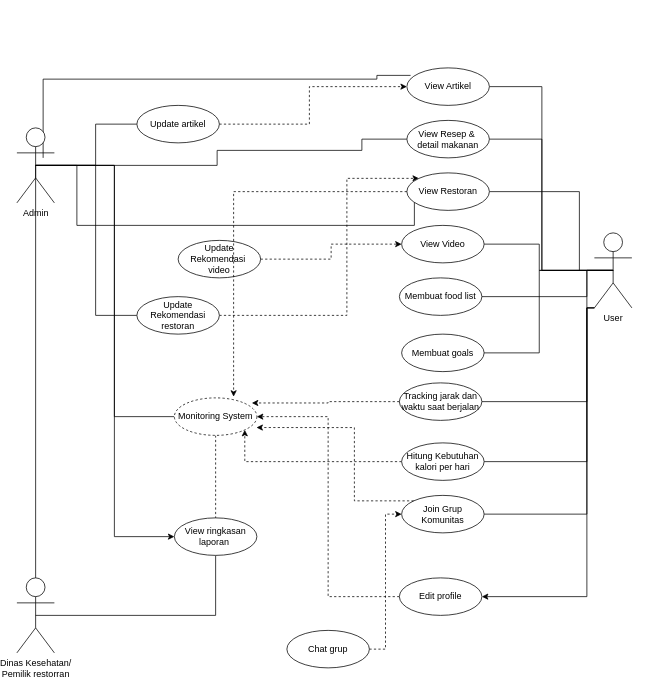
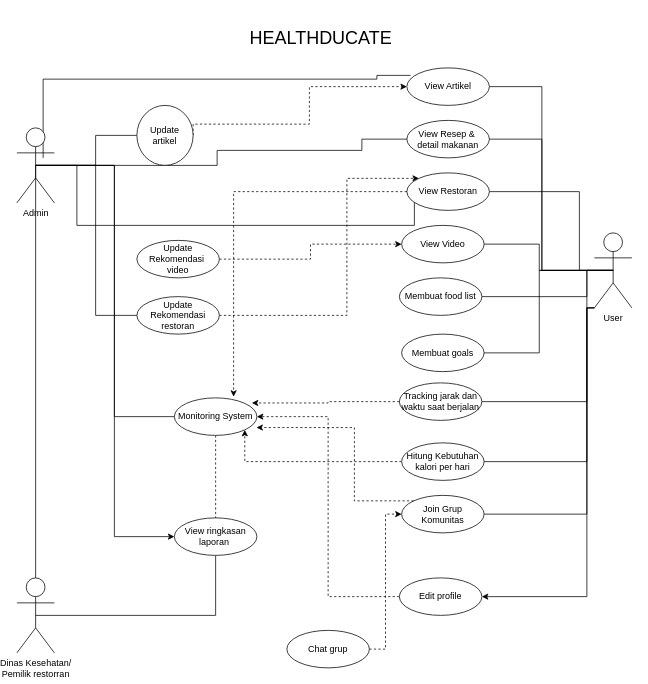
+ <mxCell id="11" value="&lt;font style=&quot;font-size: 24px;&quot;&gt;HEALTHDUCATE&lt;/font&gt;" style="text;html=1;align=center;verticalAlign=middle;whiteSpace=wrap;rounded=0;" parent="1" vertex="1"><mxGeometry x="318" y="20" width="215" height="60" as="geometry" /></mxCell>
- <mxCell id="26" value="Update artikel" style="ellipse;whiteSpace=wrap;html=1;" vertex="1" parent="1"><mxGeometry x="180" y="140" width="110" height="50" as="geometry" /></mxCell>
+ <mxCell id="26" value="Update artikel" style="ellipse;whiteSpace=wrap;html=1;" vertex="1" parent="1"><mxGeometry x="180" y="140" width="75" height="80" as="geometry" /></mxCell>
- <mxCell id="31" value="Update Rekomendasi&amp;nbsp;&lt;div&gt;video&lt;/div&gt;" style="ellipse;whiteSpace=wrap;html=1;" vertex="1" parent="1"><mxGeometry x="235" y="320" width="110" height="50" as="geometry" /></mxCell>
+ <mxCell id="31" value="Update Rekomendasi&amp;nbsp;&lt;div&gt;video&lt;/div&gt;" style="ellipse;whiteSpace=wrap;html=1;" vertex="1" parent="1"><mxGeometry x="180" y="320" width="110" height="50" as="geometry" /></mxCell>
- <mxCell id="29" value="Monitoring System" style="ellipse;whiteSpace=wrap;html=1;dashed=1;" vertex="1" parent="1"><mxGeometry x="230" y="530" width="110" height="50" as="geometry" /></mxCell>
+ <mxCell id="29" value="Monitoring System" style="ellipse;whiteSpace=wrap;html=1;" vertex="1" parent="1"><mxGeometry x="230" y="530" width="110" height="50" as="geometry" /></mxCell>
